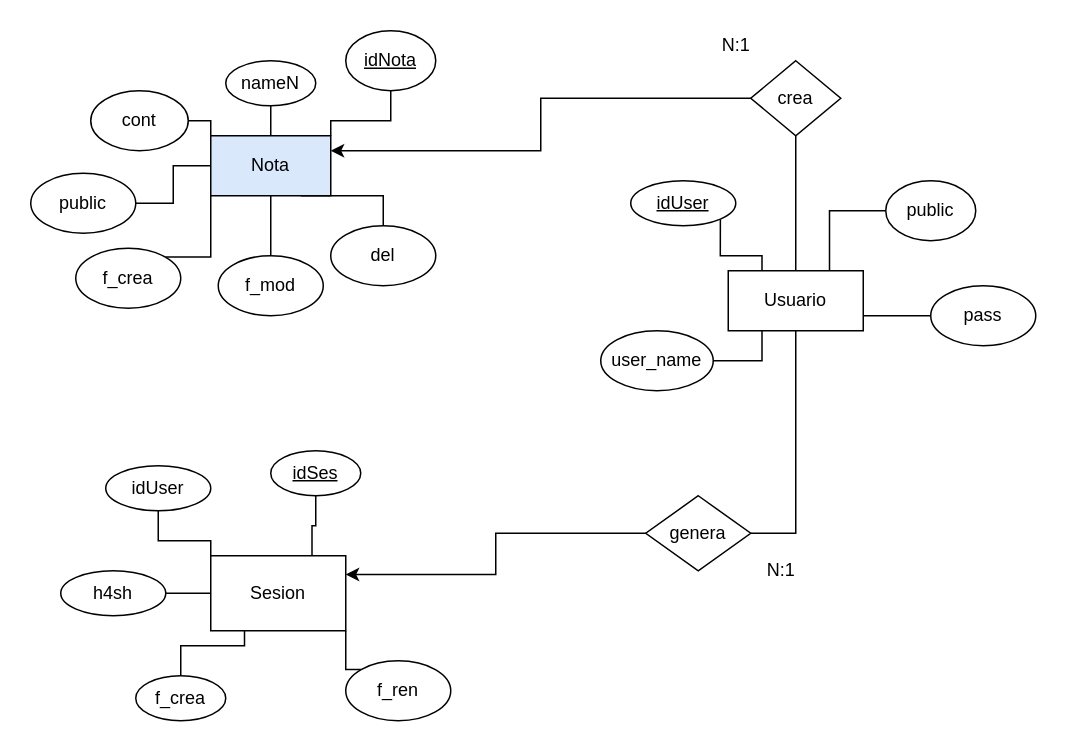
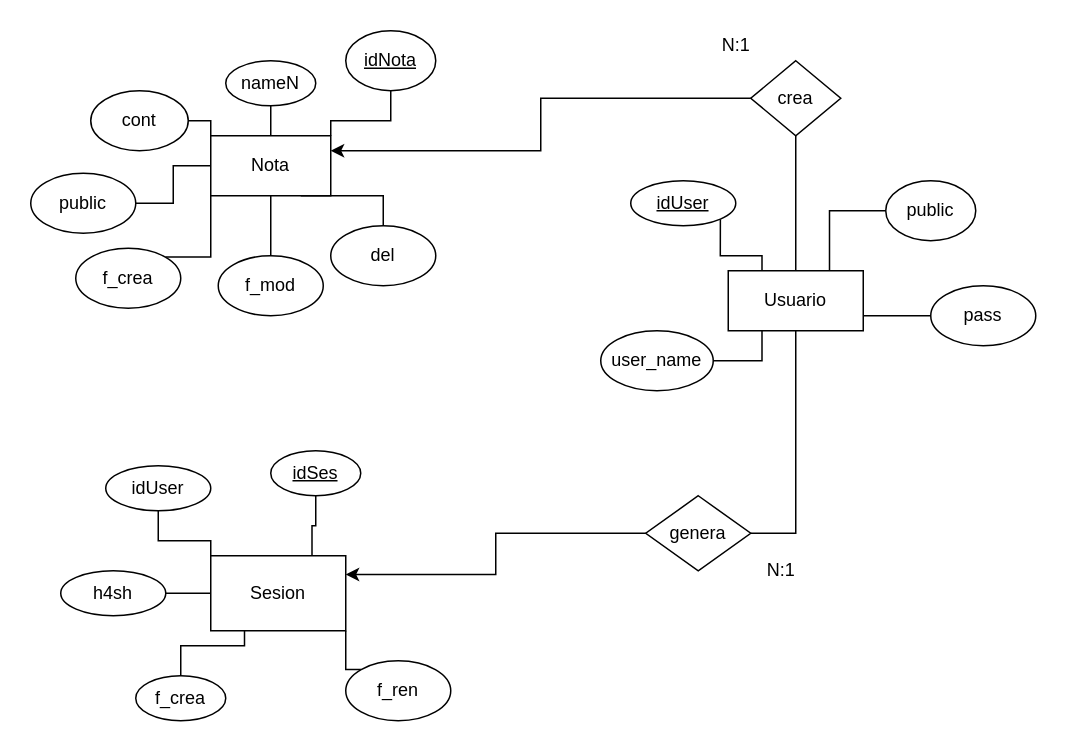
- <mxCell id="2" value="Nota" style="rounded=0;whiteSpace=wrap;html=1;fillColor=#dae8fc;" vertex="1" parent="1"><mxGeometry x="140" y="90" width="80" height="40" as="geometry" /></mxCell>
+ <mxCell id="2" value="Nota" style="rounded=0;whiteSpace=wrap;html=1;" vertex="1" parent="1"><mxGeometry x="140" y="90" width="80" height="40" as="geometry" /></mxCell>
